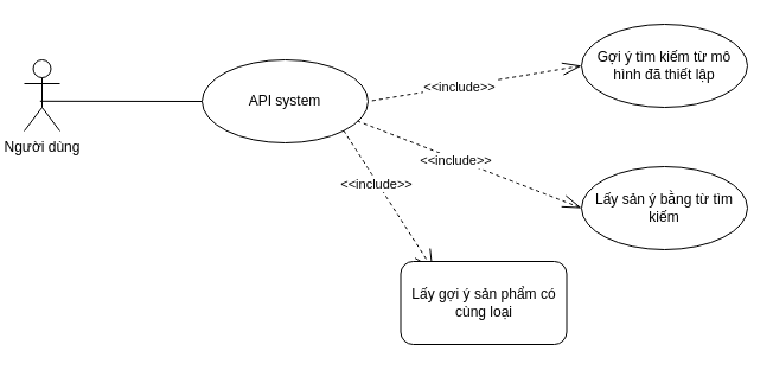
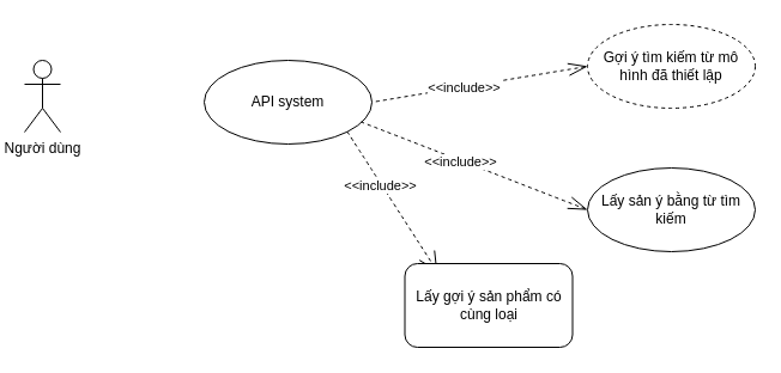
- <mxCell id="9" value="Gợi ý tìm kiếm từ mô hình đã thiết lập" style="ellipse;whiteSpace=wrap;html=1;" parent="1" vertex="1"><mxGeometry x="490" y="20" width="140" height="70" as="geometry" /></mxCell>
+ <mxCell id="9" value="Gợi ý tìm kiếm từ mô hình đã thiết lập" style="ellipse;whiteSpace=wrap;html=1;dashed=1;" parent="1" vertex="1"><mxGeometry x="490" y="20" width="140" height="70" as="geometry" /></mxCell>
- <mxCell id="2" style="edgeStyle=none;html=1;exitX=0.444;exitY=0.58;exitDx=0;exitDy=0;exitPerimeter=0;entryX=0;entryY=0.5;entryDx=0;entryDy=0;endArrow=none;endFill=0;" parent="1" source="3" target="6" edge="1"><mxGeometry relative="1" as="geometry" /></mxCell>
